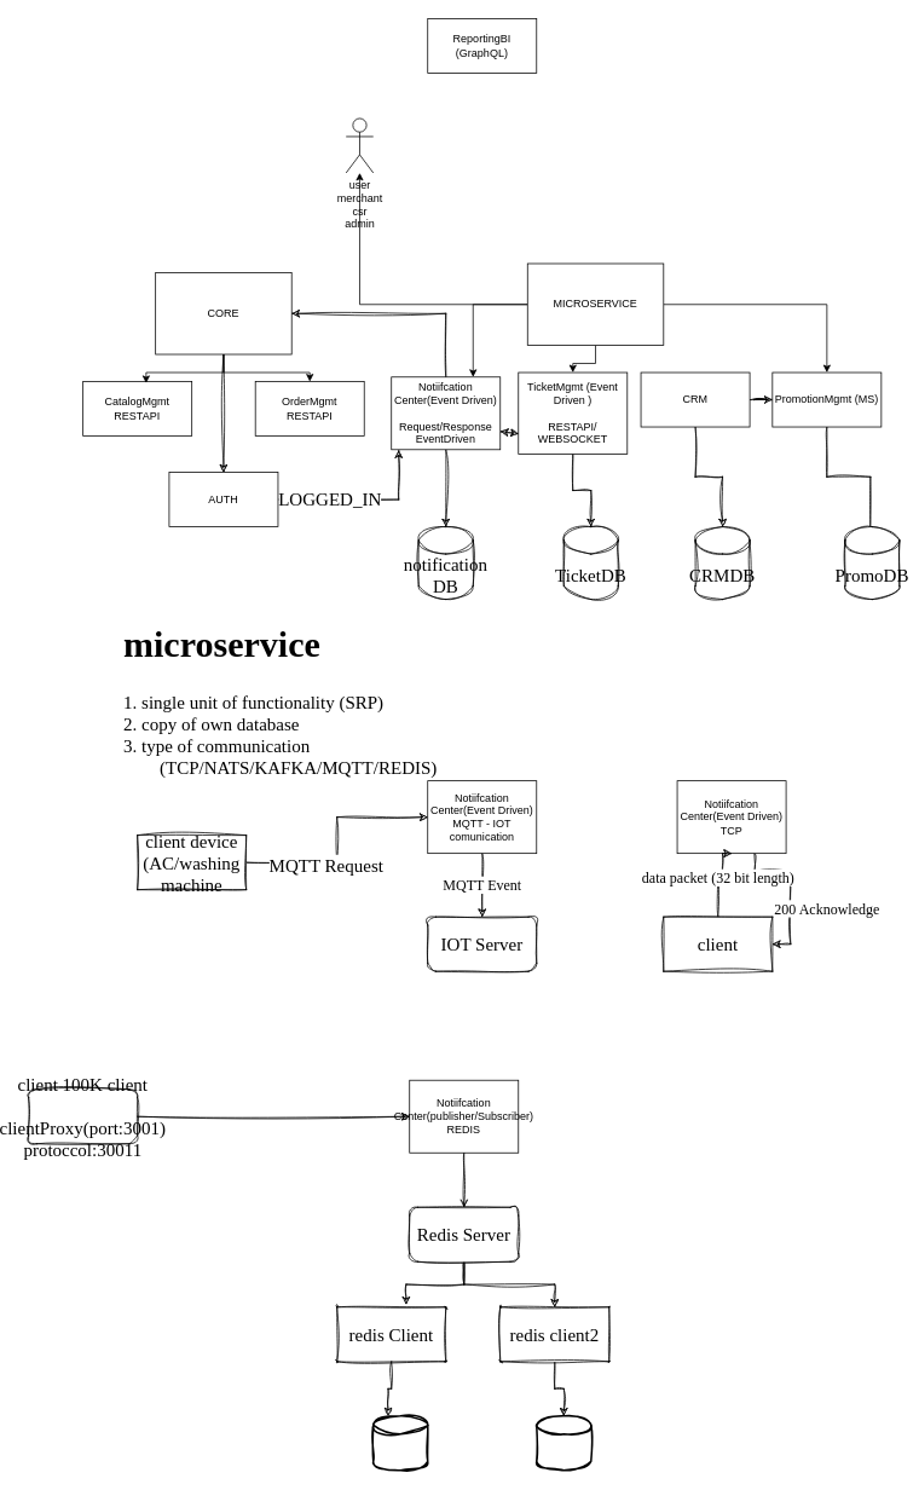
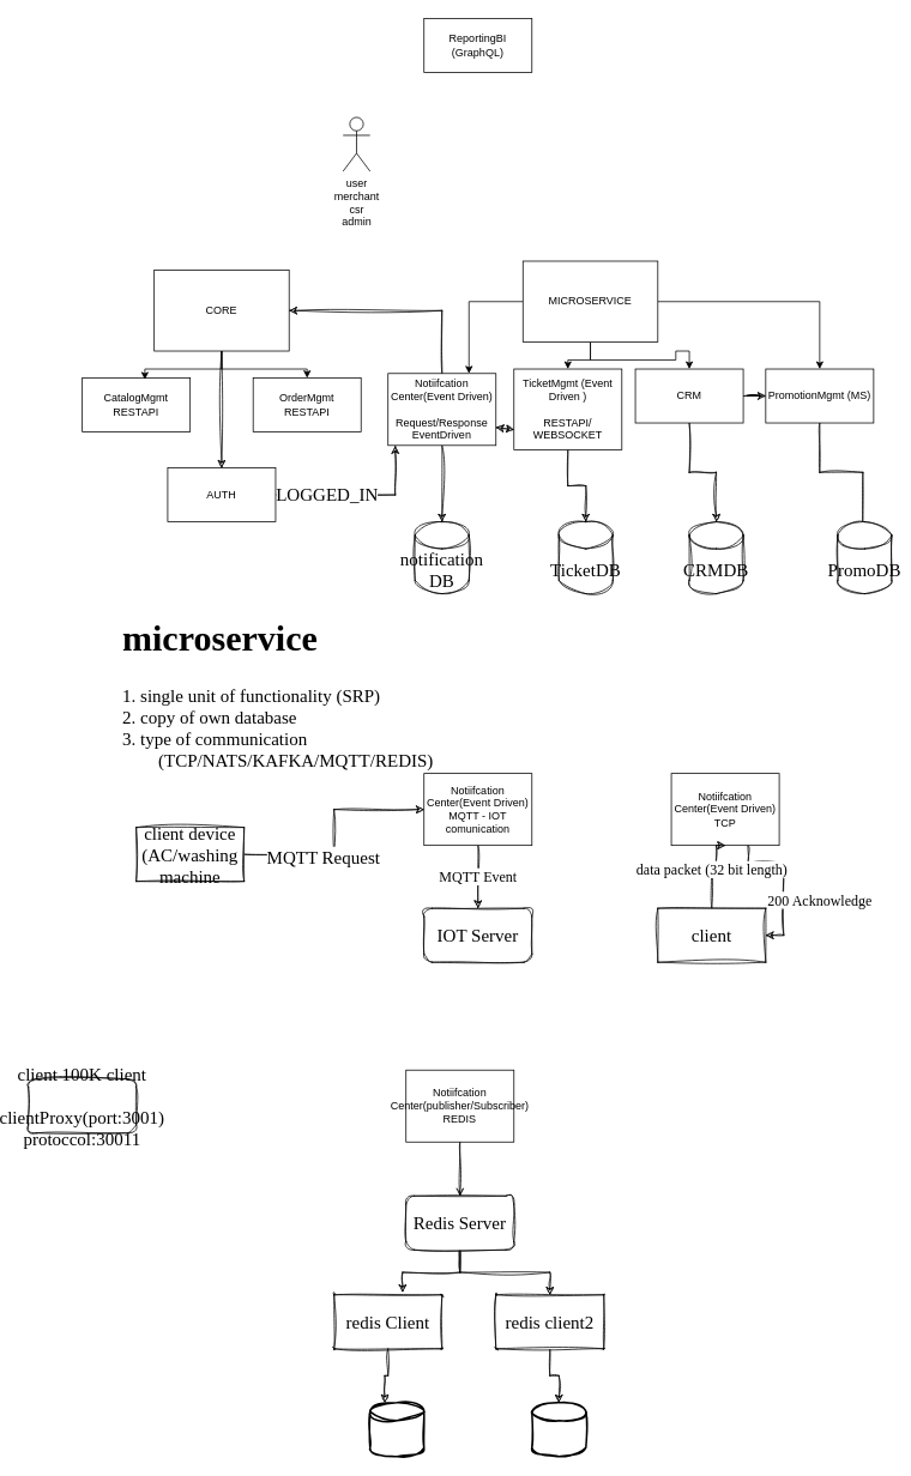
- <mxCell id="15" style="edgeStyle=orthogonalEdgeStyle;rounded=0;orthogonalLoop=1;jettySize=auto;html=1;" parent="1" source="17" target="24" edge="1"><mxGeometry relative="1" as="geometry" /></mxCell>
+ <mxCell id="15" style="edgeStyle=orthogonalEdgeStyle;rounded=0;orthogonalLoop=1;jettySize=auto;html=1;" parent="1" source="17" target="8" edge="1"><mxGeometry relative="1" as="geometry" /></mxCell>
- <mxCell id="49" style="edgeStyle=orthogonalEdgeStyle;rounded=0;sketch=1;hachureGap=4;jiggle=2;curveFitting=1;orthogonalLoop=1;jettySize=auto;html=1;fontFamily=Architects Daughter;fontSource=https%3A%2F%2Ffonts.googleapis.com%2Fcss%3Ffamily%3DArchitects%2BDaughter;fontSize=16;" edge="1" parent="1" source="50" target="48"><mxGeometry relative="1" as="geometry" /></mxCell>
